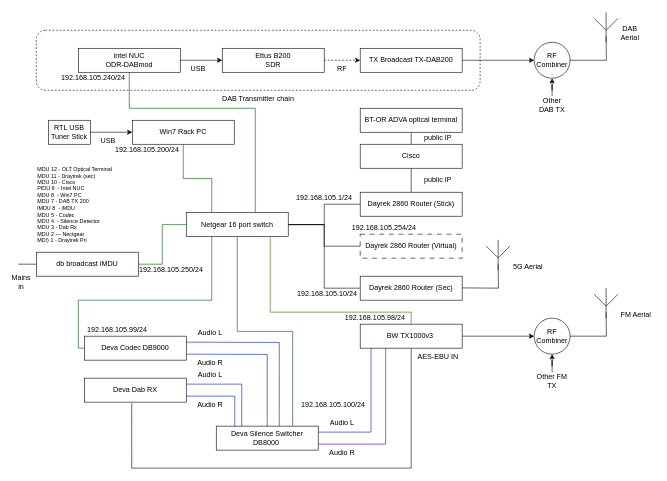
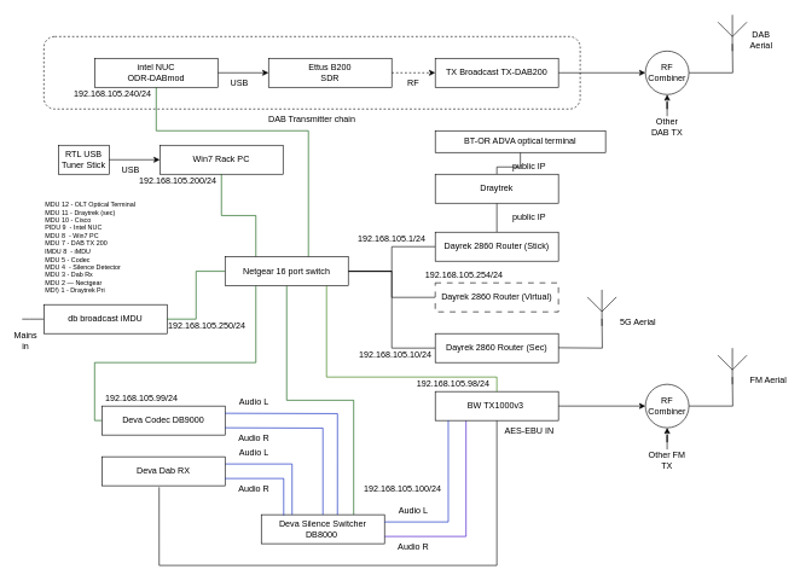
- <mxCell id="13" value="BT-OR ADVA optical terminal" style="rounded=0;whiteSpace=wrap;html=1;" vertex="1" parent="1"><mxGeometry x="600" y="180" width="170" height="40" as="geometry" /></mxCell>
+ <mxCell id="13" value="BT-OR ADVA optical terminal" style="rounded=0;whiteSpace=wrap;html=1;" vertex="1" parent="1"><mxGeometry x="600" y="180" width="235" height="30" as="geometry" /></mxCell>
- <mxCell id="15" value="Cisco" style="rounded=0;whiteSpace=wrap;html=1;" vertex="1" parent="1"><mxGeometry x="600" y="240" width="170" height="40" as="geometry" /></mxCell>
+ <mxCell id="15" value="Draytrek" style="rounded=0;whiteSpace=wrap;html=1;" vertex="1" parent="1"><mxGeometry x="600" y="240" width="170" height="40" as="geometry" /></mxCell>
